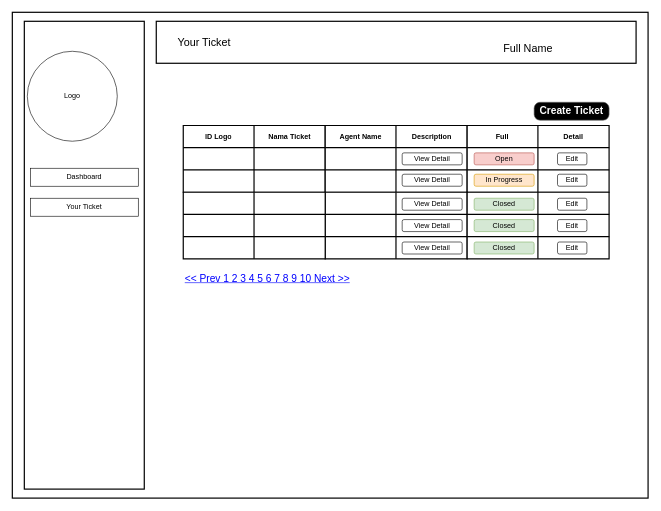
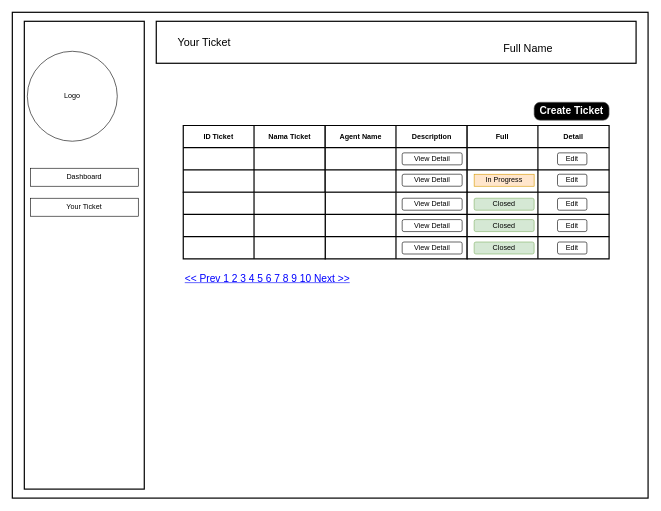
- <mxCell id="14" value="ID Logo" style="shape=partialRectangle;html=1;whiteSpace=wrap;connectable=0;fillColor=none;top=0;left=0;bottom=0;right=0;overflow=hidden;fontStyle=1" vertex="1" parent="13"><mxGeometry width="118" height="37" as="geometry"><mxRectangle width="118" height="37" as="alternateBounds" /></mxGeometry></mxCell>
+ <mxCell id="14" value="ID Ticket" style="shape=partialRectangle;html=1;whiteSpace=wrap;connectable=0;fillColor=none;top=0;left=0;bottom=0;right=0;overflow=hidden;fontStyle=1" vertex="1" parent="13"><mxGeometry width="118" height="37" as="geometry"><mxRectangle width="118" height="37" as="alternateBounds" /></mxGeometry></mxCell>
- <mxCell id="77" value="Open" style="rounded=1;whiteSpace=wrap;html=1;fillColor=#f8cecc;strokeColor=#b85450;" vertex="1" parent="11"><mxGeometry x="485" y="45.64" width="100" height="20" as="geometry" /></mxCell>
- <mxCell id="78" value="In Progress" style="rounded=1;whiteSpace=wrap;html=1;fillColor=#ffe6cc;strokeColor=#d79b00;" vertex="1" parent="11"><mxGeometry x="485" y="81.27" width="100" height="20" as="geometry" /></mxCell>
+ <mxCell id="78" value="In Progress" style="whiteSpace=wrap;html=1;fillColor=#ffe6cc;strokeColor=#d79b00;rounded=0;" vertex="1" parent="11"><mxGeometry x="485" y="81.27" width="100" height="20" as="geometry" /></mxCell>
